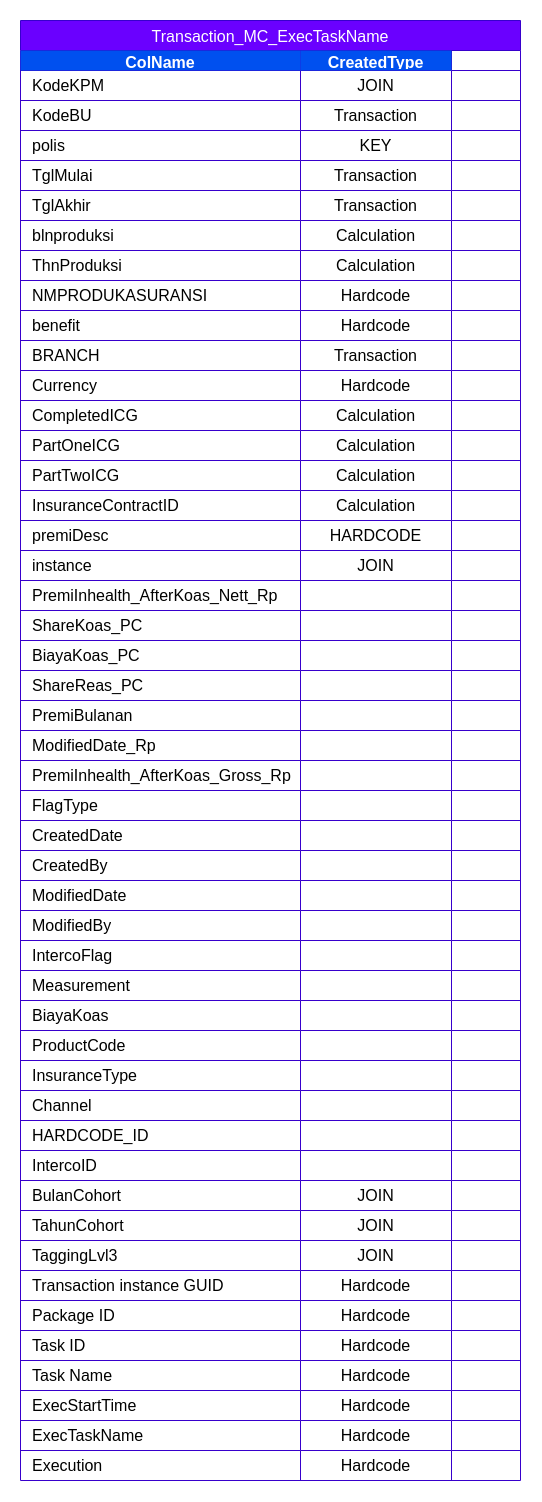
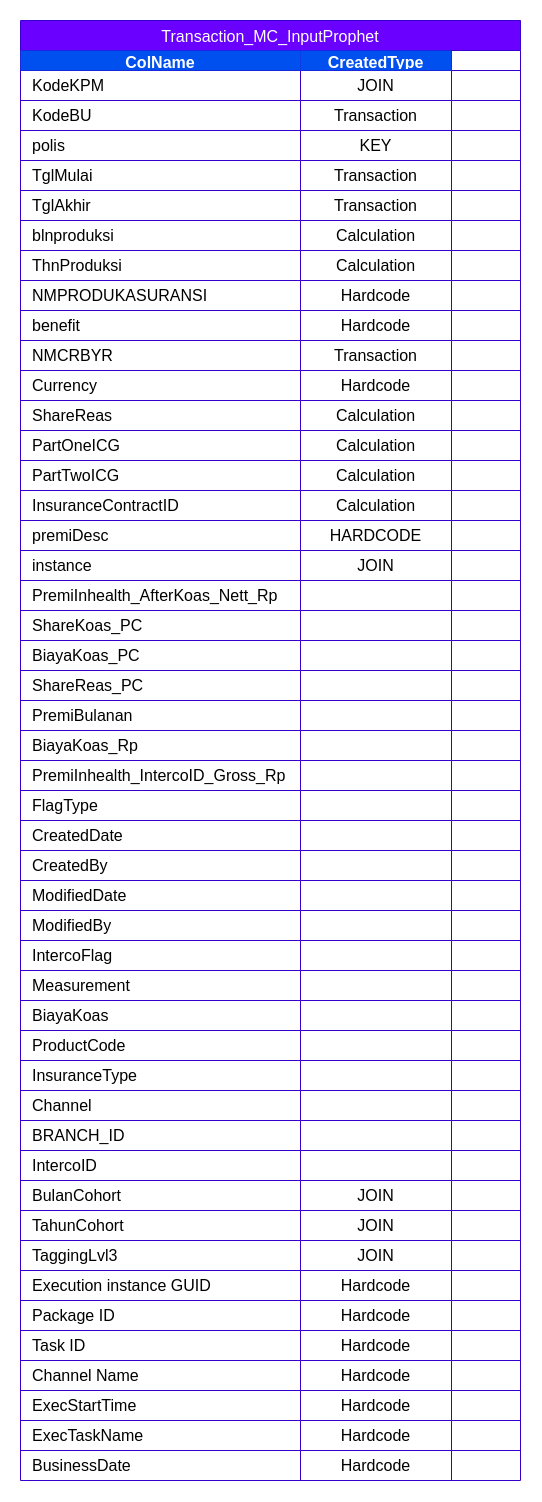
- <mxCell id="2" value="Transaction_MC_ExecTaskName" style="shape=table;startSize=30;container=1;collapsible=0;childLayout=tableLayout;strokeColor=#3700CC;fontSize=16;fillColor=#6a00ff;fontColor=#ffffff;" vertex="1" parent="1"><mxGeometry x="20" y="20" width="500" height="1460" as="geometry" /></mxCell>
+ <mxCell id="2" value="Transaction_MC_InputProphet" style="shape=table;startSize=30;container=1;collapsible=0;childLayout=tableLayout;strokeColor=#3700CC;fontSize=16;fillColor=#6a00ff;fontColor=#ffffff;" vertex="1" parent="1"><mxGeometry x="20" y="20" width="500" height="1460" as="geometry" /></mxCell>
- <mxCell id="44" value="BRANCH" style="shape=partialRectangle;html=1;whiteSpace=wrap;connectable=0;strokeColor=inherit;overflow=hidden;fillColor=none;top=0;left=0;bottom=0;right=0;pointerEvents=1;fontSize=16;align=left;spacingLeft=10;" vertex="1" parent="43"><mxGeometry width="280" height="30" as="geometry"><mxRectangle width="280" height="30" as="alternateBounds" /></mxGeometry></mxCell>
+ <mxCell id="44" value="NMCRBYR" style="shape=partialRectangle;html=1;whiteSpace=wrap;connectable=0;strokeColor=inherit;overflow=hidden;fillColor=none;top=0;left=0;bottom=0;right=0;pointerEvents=1;fontSize=16;align=left;spacingLeft=10;" vertex="1" parent="43"><mxGeometry width="280" height="30" as="geometry"><mxRectangle width="280" height="30" as="alternateBounds" /></mxGeometry></mxCell>
- <mxCell id="52" value="CompletedICG" style="shape=partialRectangle;html=1;whiteSpace=wrap;connectable=0;strokeColor=inherit;overflow=hidden;fillColor=none;top=0;left=0;bottom=0;right=0;pointerEvents=1;fontSize=16;align=left;spacingLeft=10;" vertex="1" parent="51"><mxGeometry width="280" height="30" as="geometry"><mxRectangle width="280" height="30" as="alternateBounds" /></mxGeometry></mxCell>
+ <mxCell id="52" value="ShareReas" style="shape=partialRectangle;html=1;whiteSpace=wrap;connectable=0;strokeColor=inherit;overflow=hidden;fillColor=none;top=0;left=0;bottom=0;right=0;pointerEvents=1;fontSize=16;align=left;spacingLeft=10;" vertex="1" parent="51"><mxGeometry width="280" height="30" as="geometry"><mxRectangle width="280" height="30" as="alternateBounds" /></mxGeometry></mxCell>
- <mxCell id="96" value="ModifiedDate_Rp" style="shape=partialRectangle;html=1;whiteSpace=wrap;connectable=0;strokeColor=inherit;overflow=hidden;fillColor=none;top=0;left=0;bottom=0;right=0;pointerEvents=1;fontSize=16;align=left;spacingLeft=10;" vertex="1" parent="95"><mxGeometry width="280" height="30" as="geometry"><mxRectangle width="280" height="30" as="alternateBounds" /></mxGeometry></mxCell>
+ <mxCell id="96" value="BiayaKoas_Rp" style="shape=partialRectangle;html=1;whiteSpace=wrap;connectable=0;strokeColor=inherit;overflow=hidden;fillColor=none;top=0;left=0;bottom=0;right=0;pointerEvents=1;fontSize=16;align=left;spacingLeft=10;" vertex="1" parent="95"><mxGeometry width="280" height="30" as="geometry"><mxRectangle width="280" height="30" as="alternateBounds" /></mxGeometry></mxCell>
- <mxCell id="100" value="PremiInhealth_AfterKoas_Gross_Rp" style="shape=partialRectangle;html=1;whiteSpace=wrap;connectable=0;strokeColor=inherit;overflow=hidden;fillColor=none;top=0;left=0;bottom=0;right=0;pointerEvents=1;fontSize=16;align=left;spacingLeft=10;" vertex="1" parent="99"><mxGeometry width="280" height="30" as="geometry"><mxRectangle width="280" height="30" as="alternateBounds" /></mxGeometry></mxCell>
+ <mxCell id="100" value="PremiInhealth_IntercoID_Gross_Rp" style="shape=partialRectangle;html=1;whiteSpace=wrap;connectable=0;strokeColor=inherit;overflow=hidden;fillColor=none;top=0;left=0;bottom=0;right=0;pointerEvents=1;fontSize=16;align=left;spacingLeft=10;" vertex="1" parent="99"><mxGeometry width="280" height="30" as="geometry"><mxRectangle width="280" height="30" as="alternateBounds" /></mxGeometry></mxCell>
- <mxCell id="148" value="HARDCODE_ID" style="shape=partialRectangle;html=1;whiteSpace=wrap;connectable=0;strokeColor=inherit;overflow=hidden;fillColor=none;top=0;left=0;bottom=0;right=0;pointerEvents=1;fontSize=16;align=left;spacingLeft=10;" vertex="1" parent="147"><mxGeometry width="280" height="30" as="geometry"><mxRectangle width="280" height="30" as="alternateBounds" /></mxGeometry></mxCell>
+ <mxCell id="148" value="BRANCH_ID" style="shape=partialRectangle;html=1;whiteSpace=wrap;connectable=0;strokeColor=inherit;overflow=hidden;fillColor=none;top=0;left=0;bottom=0;right=0;pointerEvents=1;fontSize=16;align=left;spacingLeft=10;" vertex="1" parent="147"><mxGeometry width="280" height="30" as="geometry"><mxRectangle width="280" height="30" as="alternateBounds" /></mxGeometry></mxCell>
- <mxCell id="168" value="Transaction instance GUID" style="shape=partialRectangle;html=1;whiteSpace=wrap;connectable=0;strokeColor=inherit;overflow=hidden;fillColor=none;top=0;left=0;bottom=0;right=0;pointerEvents=1;fontSize=16;align=left;spacingLeft=10;" vertex="1" parent="167"><mxGeometry width="280" height="30" as="geometry"><mxRectangle width="280" height="30" as="alternateBounds" /></mxGeometry></mxCell>
+ <mxCell id="168" value="Execution instance GUID" style="shape=partialRectangle;html=1;whiteSpace=wrap;connectable=0;strokeColor=inherit;overflow=hidden;fillColor=none;top=0;left=0;bottom=0;right=0;pointerEvents=1;fontSize=16;align=left;spacingLeft=10;" vertex="1" parent="167"><mxGeometry width="280" height="30" as="geometry"><mxRectangle width="280" height="30" as="alternateBounds" /></mxGeometry></mxCell>
- <mxCell id="180" value="Task Name" style="shape=partialRectangle;html=1;whiteSpace=wrap;connectable=0;strokeColor=inherit;overflow=hidden;fillColor=none;top=0;left=0;bottom=0;right=0;pointerEvents=1;fontSize=16;align=left;spacingLeft=10;" vertex="1" parent="179"><mxGeometry width="280" height="30" as="geometry"><mxRectangle width="280" height="30" as="alternateBounds" /></mxGeometry></mxCell>
+ <mxCell id="180" value="Channel Name" style="shape=partialRectangle;html=1;whiteSpace=wrap;connectable=0;strokeColor=inherit;overflow=hidden;fillColor=none;top=0;left=0;bottom=0;right=0;pointerEvents=1;fontSize=16;align=left;spacingLeft=10;" vertex="1" parent="179"><mxGeometry width="280" height="30" as="geometry"><mxRectangle width="280" height="30" as="alternateBounds" /></mxGeometry></mxCell>
- <mxCell id="192" value="Execution" style="shape=partialRectangle;html=1;whiteSpace=wrap;connectable=0;strokeColor=inherit;overflow=hidden;fillColor=none;top=0;left=0;bottom=0;right=0;pointerEvents=1;fontSize=16;align=left;spacingLeft=10;" vertex="1" parent="191"><mxGeometry width="280" height="30" as="geometry"><mxRectangle width="280" height="30" as="alternateBounds" /></mxGeometry></mxCell>
+ <mxCell id="192" value="BusinessDate" style="shape=partialRectangle;html=1;whiteSpace=wrap;connectable=0;strokeColor=inherit;overflow=hidden;fillColor=none;top=0;left=0;bottom=0;right=0;pointerEvents=1;fontSize=16;align=left;spacingLeft=10;" vertex="1" parent="191"><mxGeometry width="280" height="30" as="geometry"><mxRectangle width="280" height="30" as="alternateBounds" /></mxGeometry></mxCell>
